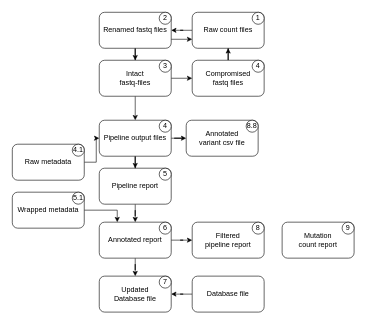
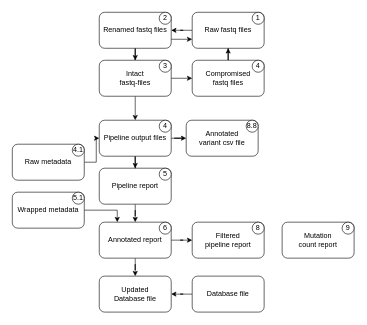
- <mxCell id="21" value="Raw count files" style="rounded=1;whiteSpace=wrap;html=1;" vertex="1" parent="1"><mxGeometry x="320" y="20" width="120" height="60" as="geometry" /></mxCell>
+ <mxCell id="21" value="Raw fastq files" style="rounded=1;whiteSpace=wrap;html=1;" vertex="1" parent="1"><mxGeometry x="320" y="20" width="120" height="60" as="geometry" /></mxCell>
- <mxCell id="36" value="7" style="ellipse;whiteSpace=wrap;html=1;aspect=fixed;" vertex="1" parent="1"><mxGeometry x="265" y="460" width="20" height="20" as="geometry" /></mxCell>
